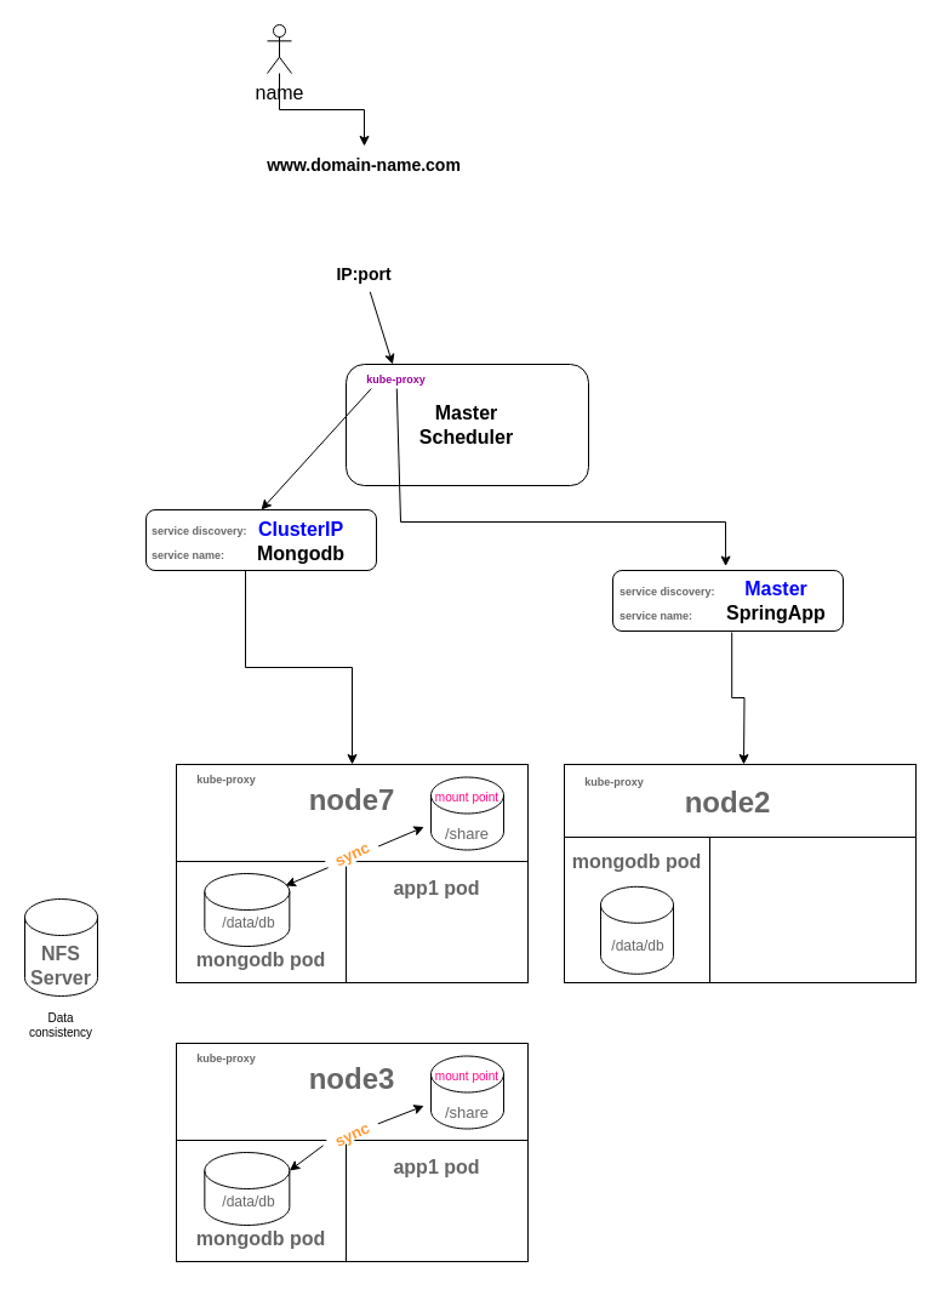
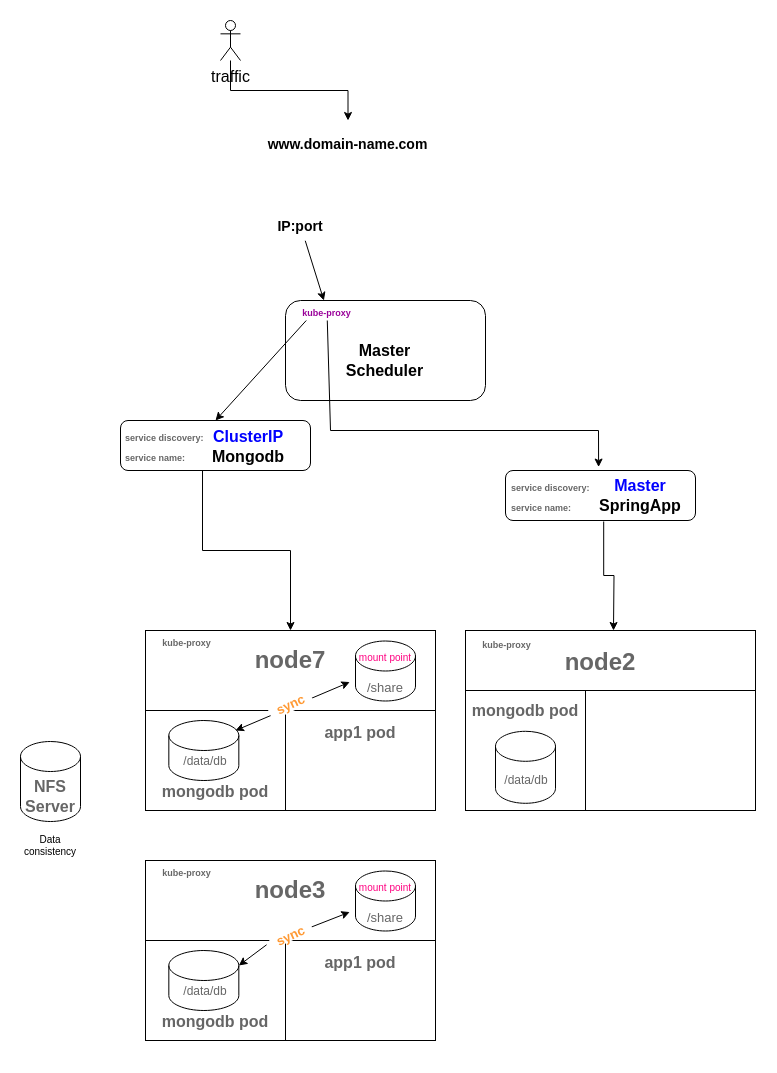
- <mxCell id="63" value="name" style="shape=umlActor;verticalLabelPosition=bottom;verticalAlign=top;html=1;outlineConnect=0;fontSize=16;fillColor=#FFFFFF;" vertex="1" parent="1"><mxGeometry x="220" y="20" width="20" height="40" as="geometry" /></mxCell>
+ <mxCell id="63" value="traffic" style="shape=umlActor;verticalLabelPosition=bottom;verticalAlign=top;html=1;outlineConnect=0;fontSize=16;fillColor=#FFFFFF;" vertex="1" parent="1"><mxGeometry x="220" y="20" width="20" height="40" as="geometry" /></mxCell>
- <mxCell id="58" value="&lt;font style=&quot;font-size: 14px&quot;&gt;&lt;b&gt;www.domain-name.com&lt;/b&gt;&lt;/font&gt;" style="text;html=1;align=center;verticalAlign=middle;whiteSpace=wrap;rounded=0;fontSize=16;fillColor=default;" vertex="1" parent="1"><mxGeometry x="200" y="120" width="200" height="30" as="geometry" /></mxCell>
+ <mxCell id="58" value="&lt;font style=&quot;font-size: 14px&quot;&gt;&lt;b&gt;www.domain-name.com&lt;/b&gt;&lt;/font&gt;" style="text;html=1;align=center;verticalAlign=middle;whiteSpace=wrap;rounded=0;fontSize=16;fillColor=default;" vertex="1" parent="1"><mxGeometry x="200" y="120" width="295" height="45" as="geometry" /></mxCell>
- <mxCell id="18" value="&lt;b&gt;&lt;font style=&quot;font-size: 16px&quot;&gt;Master Scheduler&lt;/font&gt;&lt;/b&gt;" style="text;html=1;strokeColor=none;fillColor=none;align=center;verticalAlign=middle;whiteSpace=wrap;rounded=0;" vertex="1" parent="16"><mxGeometry x="68.421" y="35" width="63.158" height="30" as="geometry" /></mxCell>
+ <mxCell id="18" value="&lt;b&gt;&lt;font style=&quot;font-size: 16px&quot;&gt;Master Scheduler&lt;/font&gt;&lt;/b&gt;" style="text;html=1;strokeColor=none;fillColor=none;align=center;verticalAlign=middle;whiteSpace=wrap;rounded=0;" vertex="1" parent="16"><mxGeometry x="68.421" y="45" width="63.158" height="30" as="geometry" /></mxCell>
